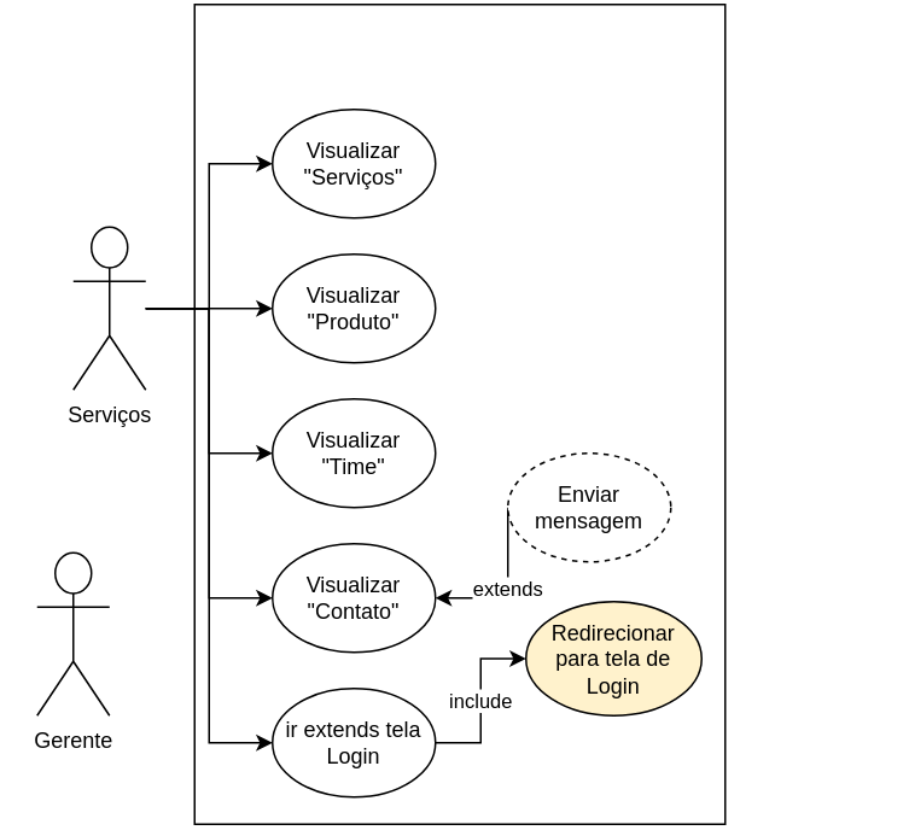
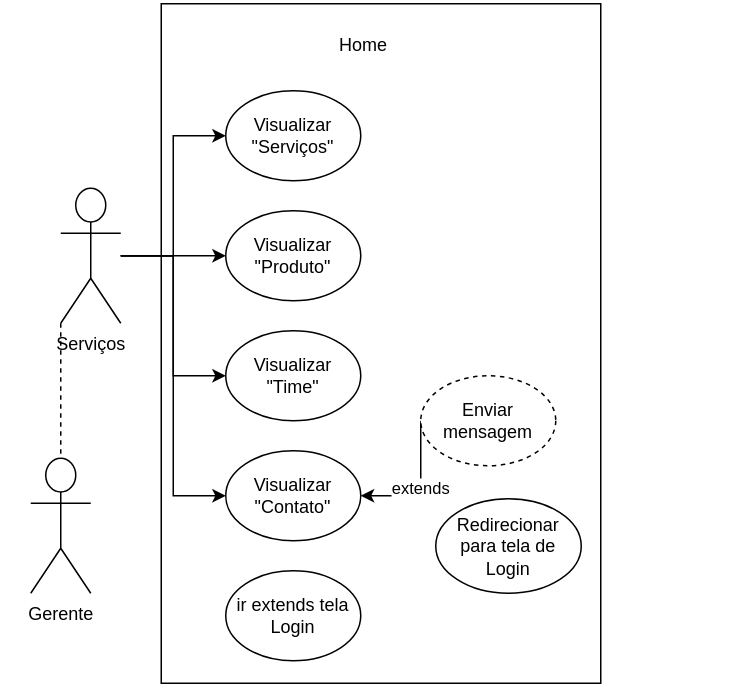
+ <mxCell id="15" value="Home" style="text;html=1;strokeColor=none;fillColor=none;align=center;verticalAlign=middle;whiteSpace=wrap;rounded=0;" vertex="1" parent="1"><mxGeometry x="221.5" y="20" width="40" height="20" as="geometry" /></mxCell>
+ <mxCell id="19" value="" style="endArrow=none;dashed=1;html=1;entryX=0.5;entryY=0;entryDx=0;entryDy=0;entryPerimeter=0;exitX=0;exitY=1;exitDx=0;exitDy=0;exitPerimeter=0;" edge="1" parent="1" source="8" target="18"><mxGeometry width="50" height="50" relative="1" as="geometry"><mxPoint x="40" y="530" as="sourcePoint" /><mxPoint x="90" y="480" as="targetPoint" /></mxGeometry></mxCell>
- <mxCell id="20" value="Redirecionar para tela de Login" style="ellipse;whiteSpace=wrap;html=1;fillColor=#fff2cc;" vertex="1" parent="1"><mxGeometry x="290" y="332" width="97" height="63" as="geometry" /></mxCell>
+ <mxCell id="20" value="Redirecionar para tela de Login" style="ellipse;whiteSpace=wrap;html=1;" vertex="1" parent="1"><mxGeometry x="290" y="332" width="97" height="63" as="geometry" /></mxCell>
- <mxCell id="3" style="edgeStyle=orthogonalEdgeStyle;rounded=0;orthogonalLoop=1;jettySize=auto;html=1;entryX=0;entryY=0.5;entryDx=0;entryDy=0;" edge="1" parent="1" source="8" target="14"><mxGeometry relative="1" as="geometry" /></mxCell>
- <mxCell id="13" value="include" style="edgeStyle=orthogonalEdgeStyle;rounded=0;orthogonalLoop=1;jettySize=auto;html=1;" edge="1" parent="1" source="14" target="20"><mxGeometry relative="1" as="geometry" /></mxCell>
